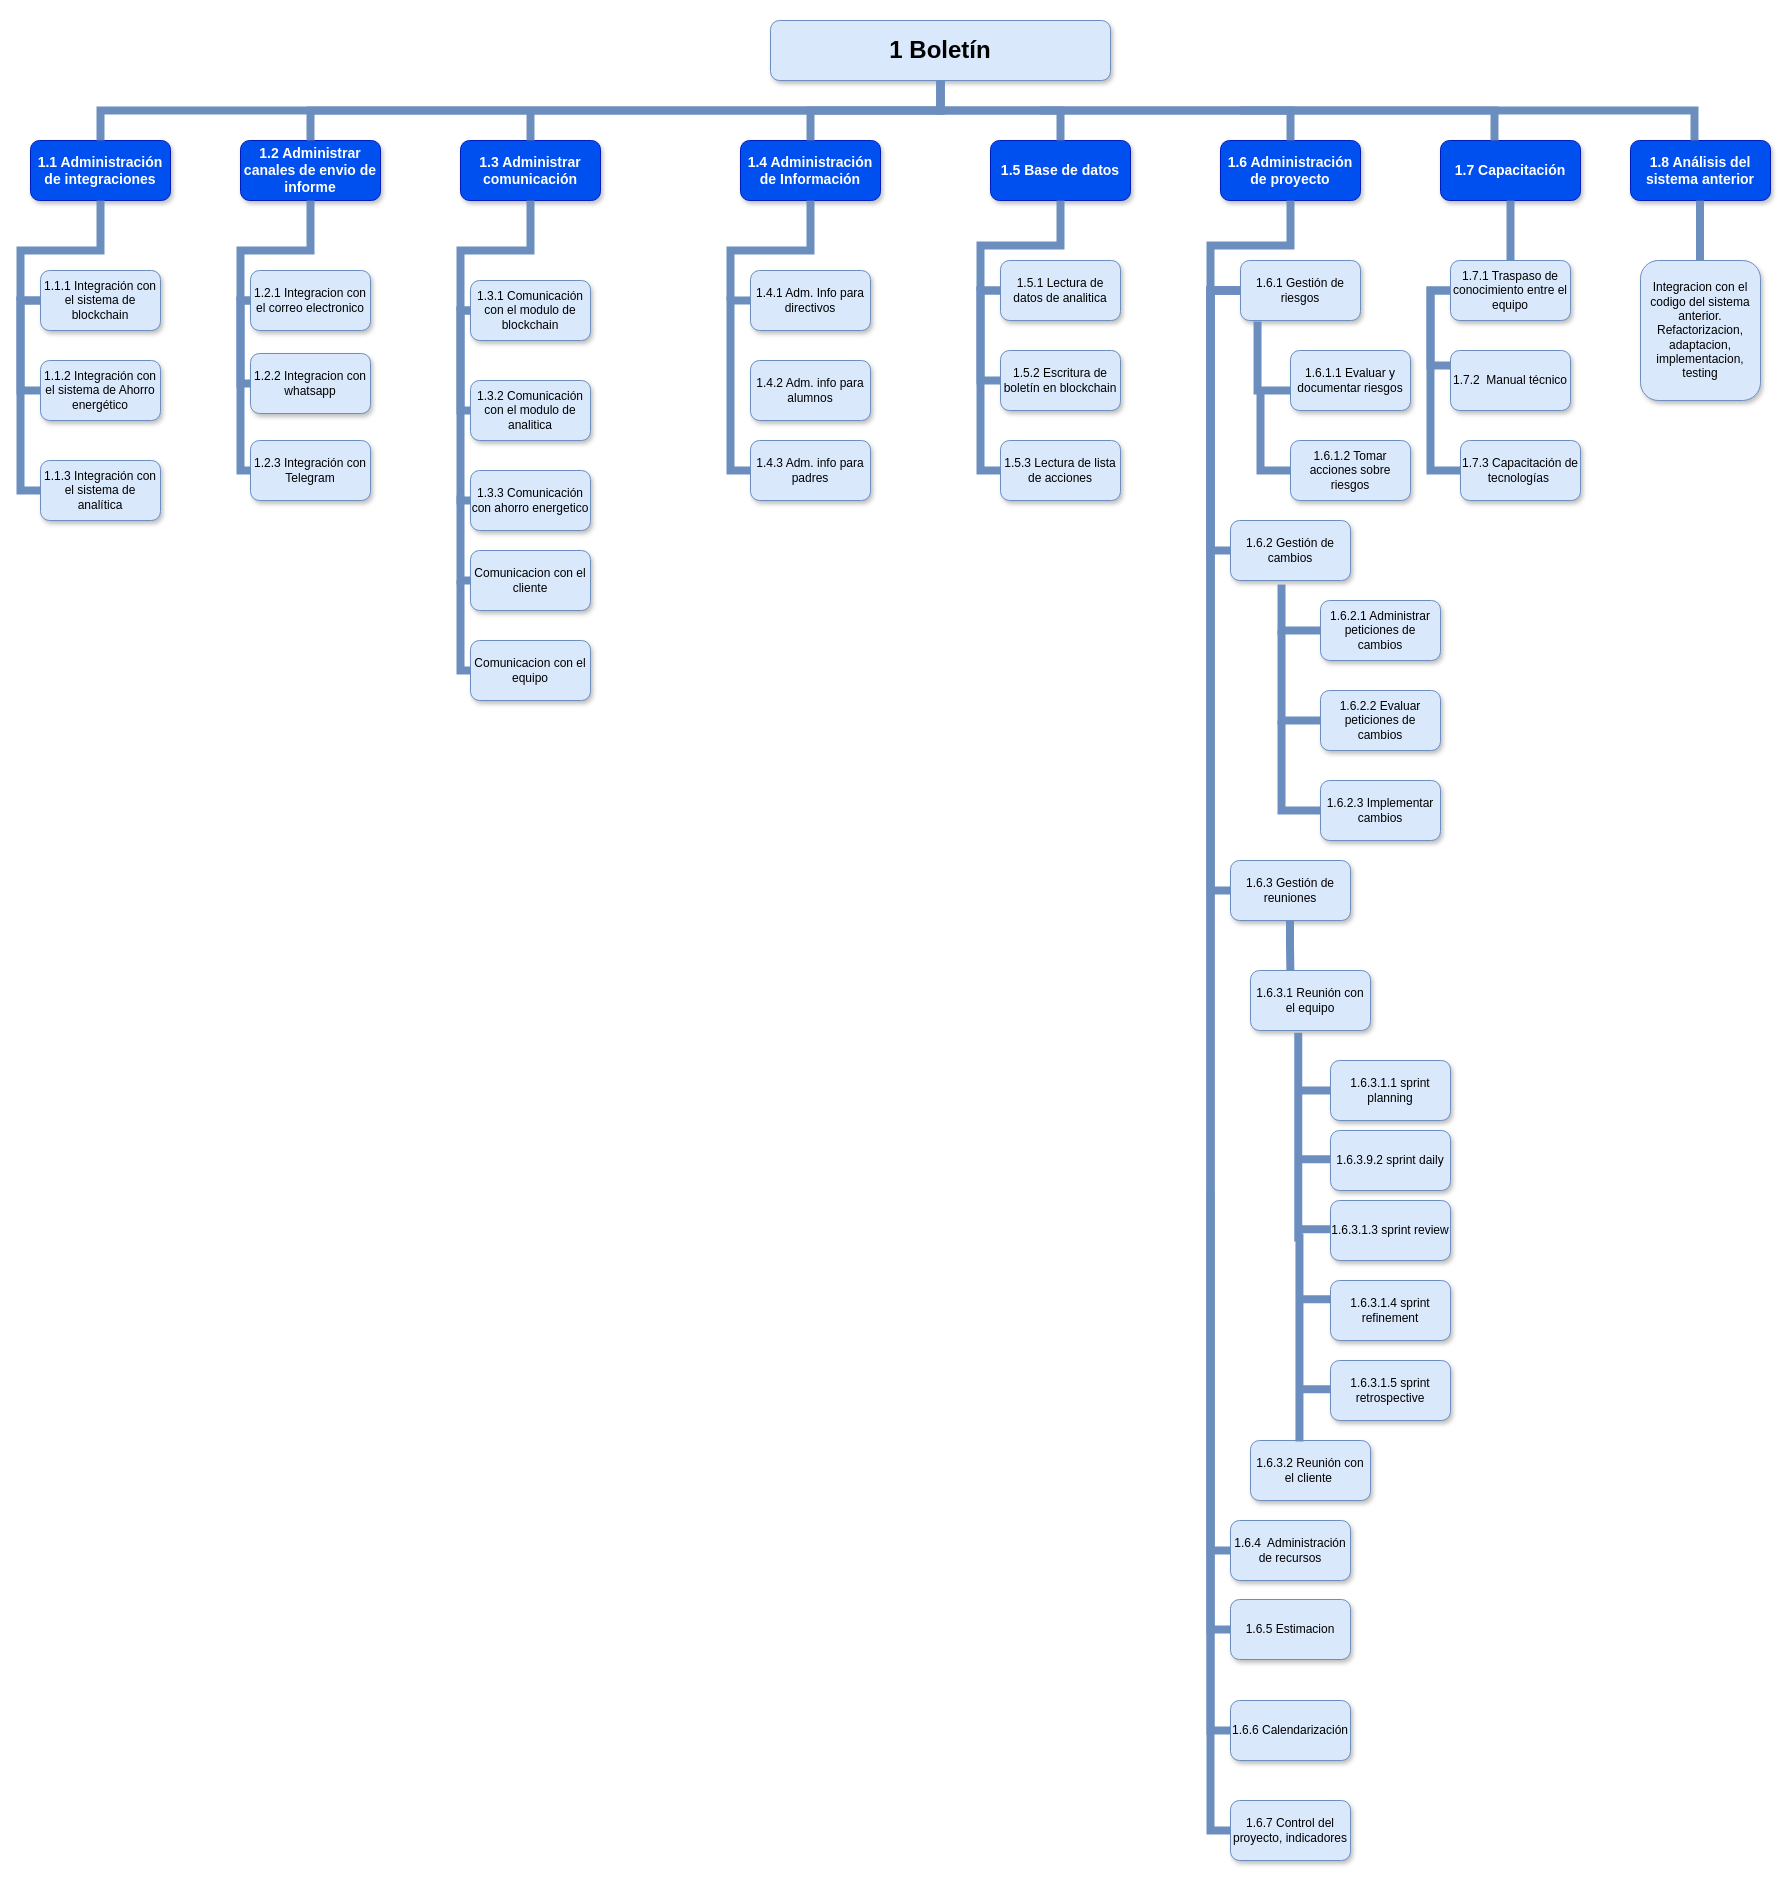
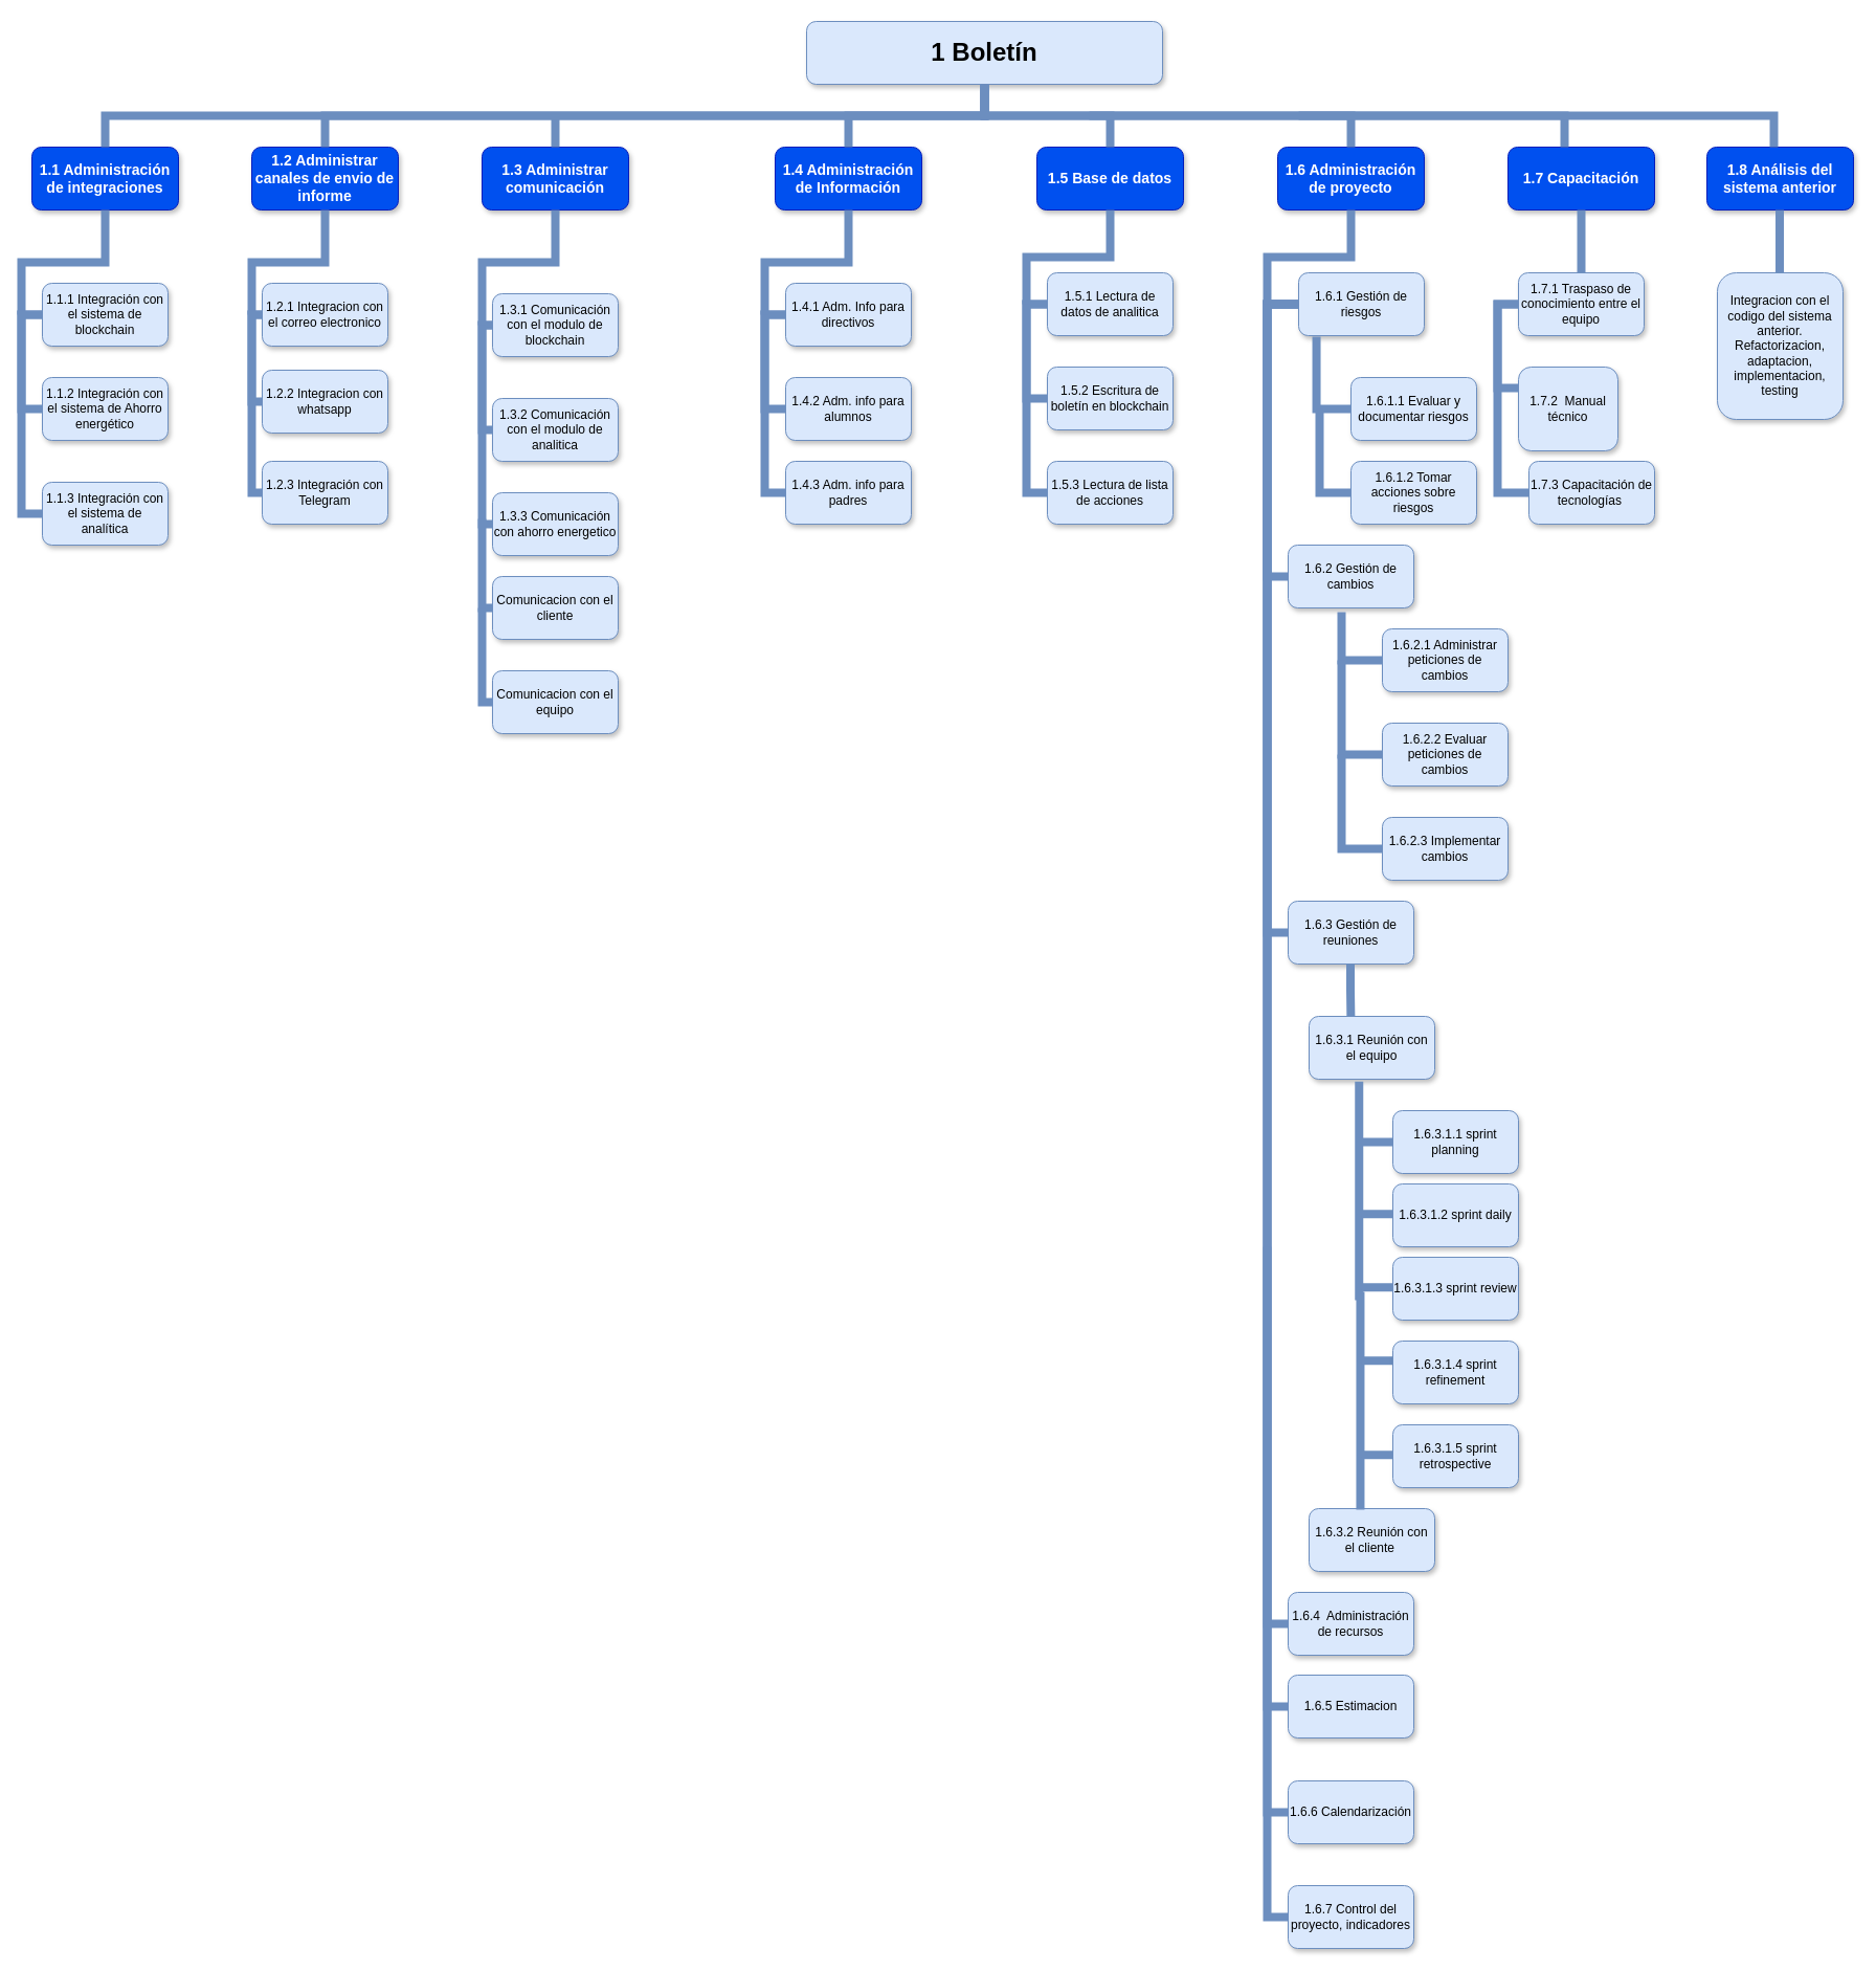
- <mxCell id="89" value="1.6.1.1 Evaluar y documentar riesgos" style="whiteSpace=wrap;rounded=1;fillColor=#dae8fc;strokeColor=#6c8ebf;shadow=1;" vertex="1" parent="1"><mxGeometry x="1290" y="350" width="120" height="60" as="geometry" /></mxCell>
+ <mxCell id="89" value="1.6.1.1 Evaluar y documentar riesgos" style="whiteSpace=wrap;rounded=1;fillColor=#dae8fc;strokeColor=#6c8ebf;shadow=1;" vertex="1" parent="1"><mxGeometry x="1290" y="360" width="120" height="60" as="geometry" /></mxCell>
- <mxCell id="61" value="1.7.2  Manual técnico" style="whiteSpace=wrap;rounded=1;fillColor=#dae8fc;strokeColor=#6c8ebf;shadow=1;fontStyle=0" vertex="1" parent="1"><mxGeometry x="1450" y="350" width="120" height="60" as="geometry" /></mxCell>
+ <mxCell id="61" value="1.7.2  Manual técnico" style="whiteSpace=wrap;rounded=1;fillColor=#dae8fc;strokeColor=#6c8ebf;shadow=1;fontStyle=0" vertex="1" parent="1"><mxGeometry x="1450" y="350" width="95" height="80" as="geometry" /></mxCell>
+ <mxCell id="30" value="" style="edgeStyle=elbowEdgeStyle;elbow=horizontal;rounded=0;fontColor=#000000;endArrow=none;endFill=0;strokeWidth=8;strokeColor=#6c8ebf;fillColor=#dae8fc;" edge="1" parent="1" source="27" target="28"><mxGeometry width="100" height="100" relative="1" as="geometry"><mxPoint x="730" y="290" as="sourcePoint" /><mxPoint x="740" y="390" as="targetPoint" /><Array as="points"><mxPoint x="730" y="340" /></Array></mxGeometry></mxCell>
- <mxCell id="80" value="1.6.3.9.2 sprint daily" style="whiteSpace=wrap;rounded=1;fillColor=#dae8fc;strokeColor=#6c8ebf;shadow=1;fontStyle=0" vertex="1" parent="1"><mxGeometry x="1330" y="1130" width="120" height="60" as="geometry" /></mxCell>
+ <mxCell id="80" value="1.6.3.1.2 sprint daily" style="whiteSpace=wrap;rounded=1;fillColor=#dae8fc;strokeColor=#6c8ebf;shadow=1;fontStyle=0" vertex="1" parent="1"><mxGeometry x="1330" y="1130" width="120" height="60" as="geometry" /></mxCell>
